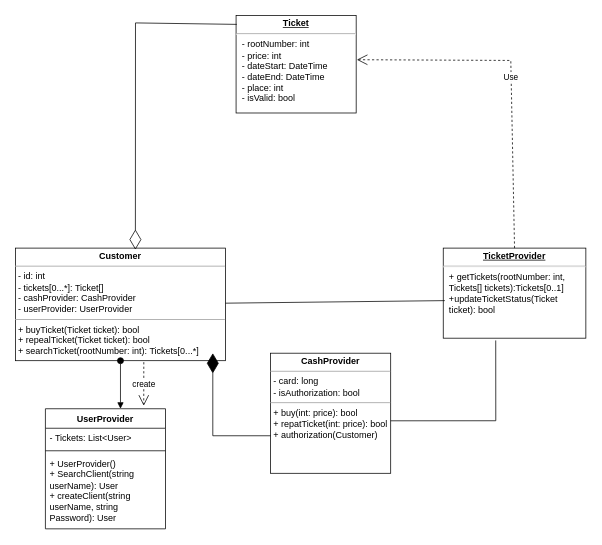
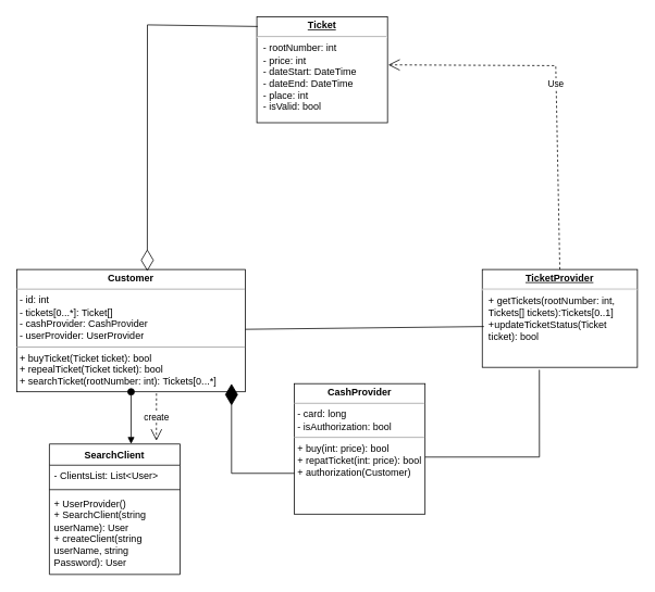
- <mxCell id="11" value="UserProvider" style="swimlane;fontStyle=1;align=center;verticalAlign=top;childLayout=stackLayout;horizontal=1;startSize=26;horizontalStack=0;resizeParent=1;resizeParentMax=0;resizeLast=0;collapsible=1;marginBottom=0;whiteSpace=wrap;html=1;" vertex="1" parent="1"><mxGeometry x="60" y="544" width="160" height="160" as="geometry" /></mxCell>
+ <mxCell id="11" value="SearchClient" style="swimlane;fontStyle=1;align=center;verticalAlign=top;childLayout=stackLayout;horizontal=1;startSize=26;horizontalStack=0;resizeParent=1;resizeParentMax=0;resizeLast=0;collapsible=1;marginBottom=0;whiteSpace=wrap;html=1;" vertex="1" parent="1"><mxGeometry x="60" y="544" width="160" height="160" as="geometry" /></mxCell>
- <mxCell id="12" value="- Tickets: List&amp;lt;User&amp;gt;" style="text;strokeColor=none;fillColor=none;align=left;verticalAlign=top;spacingLeft=4;spacingRight=4;overflow=hidden;rotatable=0;points=[[0,0.5],[1,0.5]];portConstraint=eastwest;whiteSpace=wrap;html=1;" vertex="1" parent="11"><mxGeometry y="26" width="160" height="26" as="geometry" /></mxCell>
+ <mxCell id="12" value="- ClientsList: List&amp;lt;User&amp;gt;" style="text;strokeColor=none;fillColor=none;align=left;verticalAlign=top;spacingLeft=4;spacingRight=4;overflow=hidden;rotatable=0;points=[[0,0.5],[1,0.5]];portConstraint=eastwest;whiteSpace=wrap;html=1;" vertex="1" parent="11"><mxGeometry y="26" width="160" height="26" as="geometry" /></mxCell>
